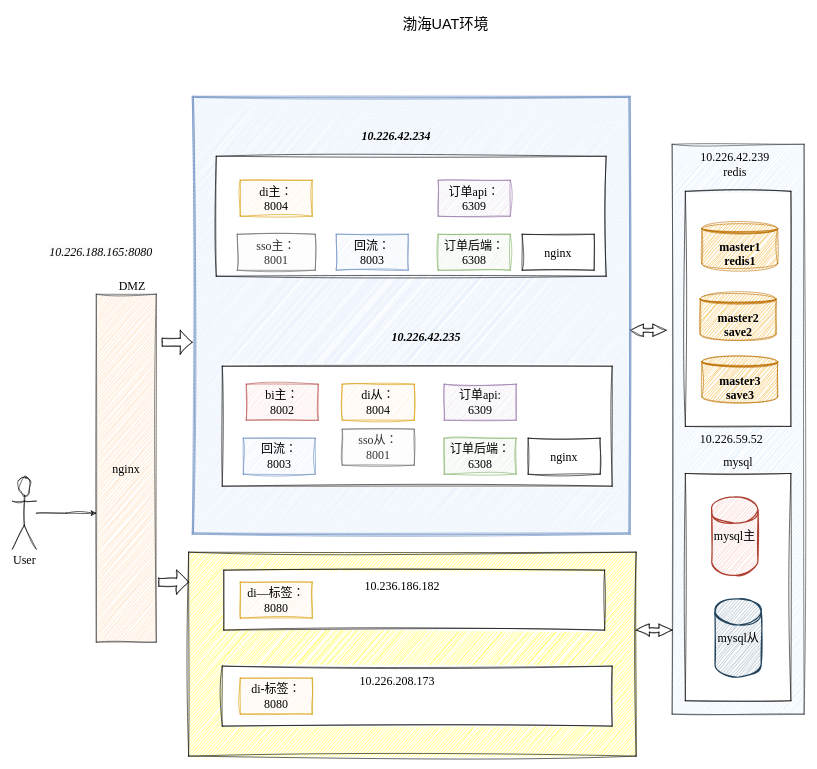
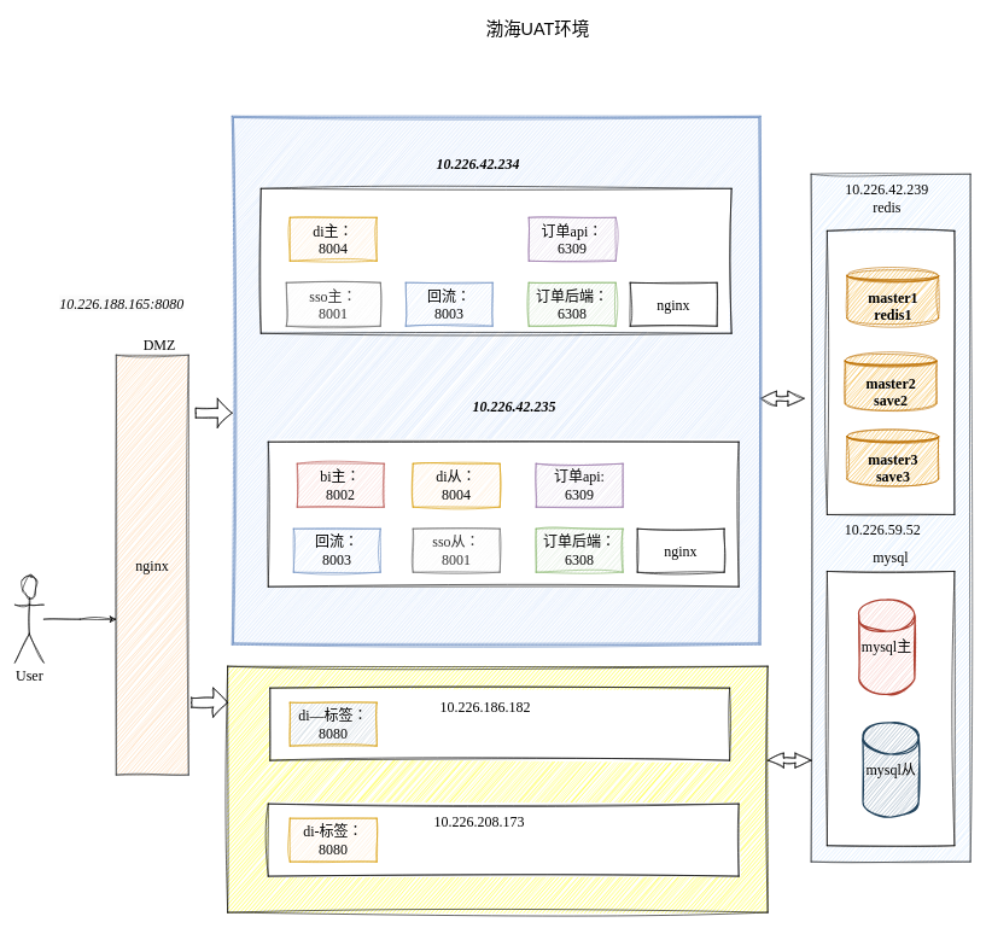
- <mxCell id="47" value="sso从：&lt;br&gt;8001" style="rounded=0;whiteSpace=wrap;html=1;hachureGap=4;fontFamily=Architects Daughter;fontSource=https%3A%2F%2Ffonts.googleapis.com%2Fcss%3Ffamily%3DArchitects%2BDaughter;fontSize=20;fillColor=#f5f5f5;fontColor=#333333;strokeColor=#666666;sketch=1;curveFitting=1;jiggle=2;" parent="33" vertex="1"><mxGeometry x="210" y="505" width="120" height="60" as="geometry" /></mxCell>
+ <mxCell id="47" value="sso从：&lt;br&gt;8001" style="rounded=0;whiteSpace=wrap;html=1;hachureGap=4;fontFamily=Architects Daughter;fontSource=https%3A%2F%2Ffonts.googleapis.com%2Fcss%3Ffamily%3DArchitects%2BDaughter;fontSize=20;fillColor=#f5f5f5;fontColor=#333333;strokeColor=#666666;sketch=1;curveFitting=1;jiggle=2;" parent="33" vertex="1"><mxGeometry x="210" y="520" width="120" height="60" as="geometry" /></mxCell>
- <mxCell id="25" value="&lt;font face=&quot;Verdana&quot;&gt;10.236.186.182&lt;/font&gt;" style="text;html=1;strokeColor=none;fillColor=none;align=center;verticalAlign=middle;whiteSpace=wrap;rounded=0;hachureGap=4;fontFamily=Architects Daughter;fontSource=https%3A%2F%2Ffonts.googleapis.com%2Fcss%3Ffamily%3DArchitects%2BDaughter;fontSize=20;sketch=1;curveFitting=1;jiggle=2;container=0;" vertex="1" parent="21"><mxGeometry x="326" y="40" width="60" height="30" as="geometry" /></mxCell>
+ <mxCell id="25" value="&lt;font face=&quot;Verdana&quot;&gt;10.226.186.182&lt;/font&gt;" style="text;html=1;strokeColor=none;fillColor=none;align=center;verticalAlign=middle;whiteSpace=wrap;rounded=0;hachureGap=4;fontFamily=Architects Daughter;fontSource=https%3A%2F%2Ffonts.googleapis.com%2Fcss%3Ffamily%3DArchitects%2BDaughter;fontSize=20;sketch=1;curveFitting=1;jiggle=2;container=0;" vertex="1" parent="21"><mxGeometry x="326" y="40" width="60" height="30" as="geometry" /></mxCell>
- <mxCell id="26" value="di—标签：&lt;br&gt;8080" style="rounded=0;whiteSpace=wrap;html=1;hachureGap=4;fontFamily=Architects Daughter;fontSource=https%3A%2F%2Ffonts.googleapis.com%2Fcss%3Ffamily%3DArchitects%2BDaughter;fontSize=20;fillColor=#ffe6cc;strokeColor=#d79b00;sketch=1;curveFitting=1;jiggle=2;container=0;" vertex="1" parent="21"><mxGeometry x="86" y="50" width="120" height="60" as="geometry" /></mxCell>
+ <mxCell id="26" value="di—标签：&lt;br&gt;8080" style="rounded=0;whiteSpace=wrap;html=1;hachureGap=4;fontFamily=Architects Daughter;fontSource=https%3A%2F%2Ffonts.googleapis.com%2Fcss%3Ffamily%3DArchitects%2BDaughter;fontSize=20;fillColor=#bac8d3;strokeColor=#d79b00;sketch=1;curveFitting=1;jiggle=2;container=0;" vertex="1" parent="21"><mxGeometry x="86" y="50" width="120" height="60" as="geometry" /></mxCell>
